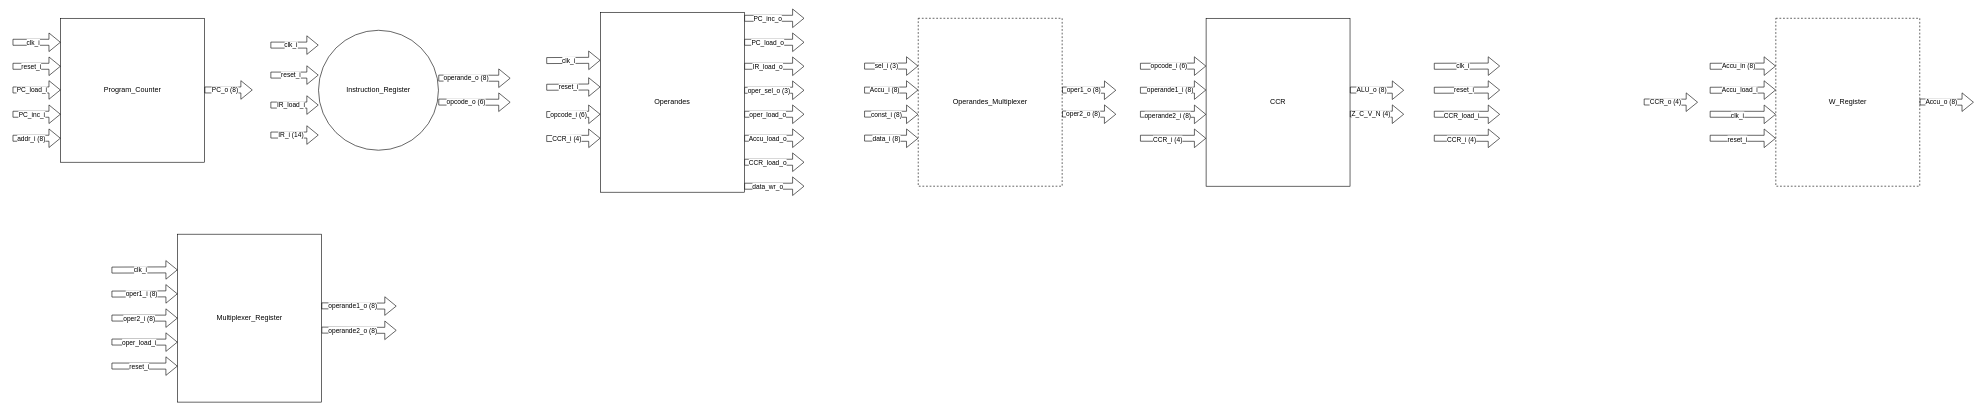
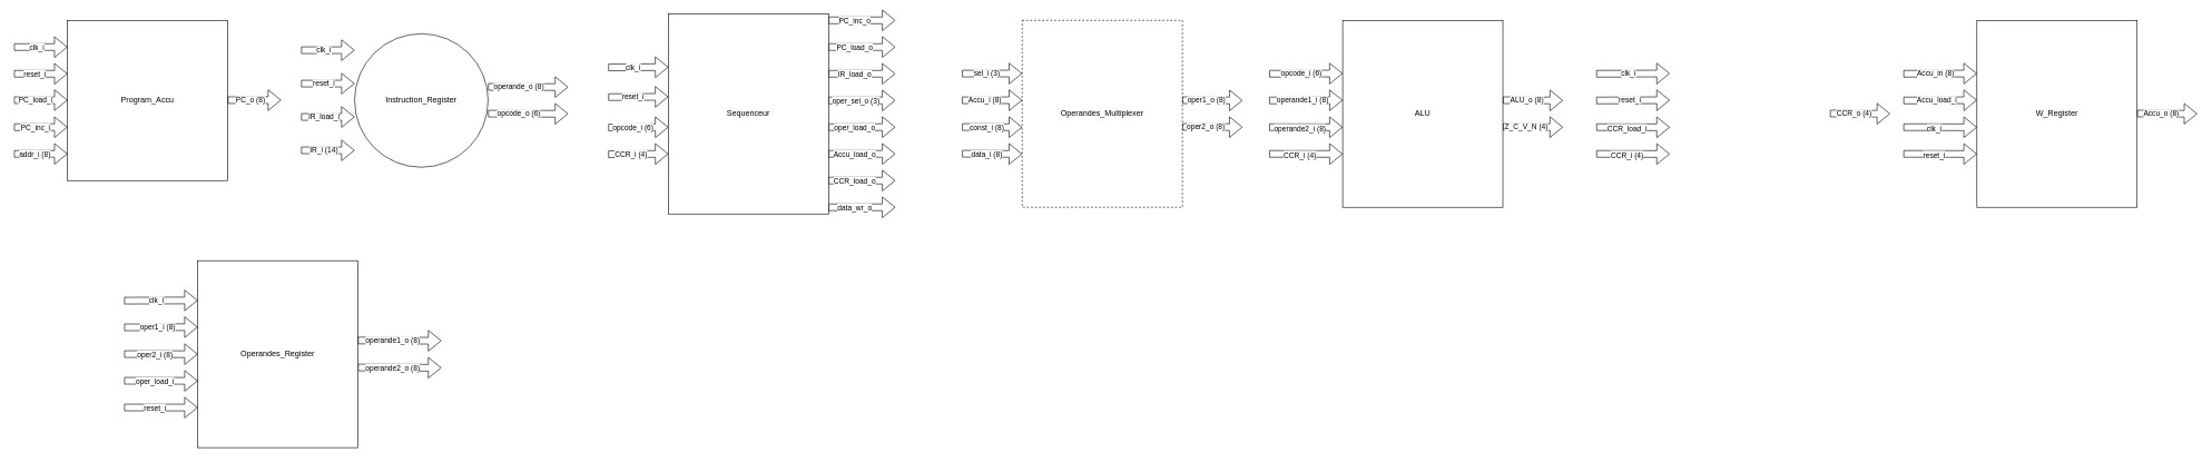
- <mxCell id="3" value="Program_Counter" style="whiteSpace=wrap;html=1;aspect=fixed;" parent="2" vertex="1"><mxGeometry x="80" width="240" height="240" as="geometry" /></mxCell>
+ <mxCell id="3" value="Program_Accu" style="whiteSpace=wrap;html=1;aspect=fixed;" parent="2" vertex="1"><mxGeometry x="80" width="240" height="240" as="geometry" /></mxCell>
- <mxCell id="53" value="Operandes" style="rounded=0;whiteSpace=wrap;html=1;" parent="30" vertex="1"><mxGeometry x="90" width="240" height="300" as="geometry" /></mxCell>
+ <mxCell id="53" value="Sequenceur" style="rounded=0;whiteSpace=wrap;html=1;" parent="30" vertex="1"><mxGeometry x="90" width="240" height="300" as="geometry" /></mxCell>
- <mxCell id="71" value="CCR" style="rounded=0;whiteSpace=wrap;html=1;container=0;" vertex="1" parent="70"><mxGeometry x="110" width="240" height="280" as="geometry" /></mxCell>
+ <mxCell id="71" value="ALU" style="rounded=0;whiteSpace=wrap;html=1;container=0;" vertex="1" parent="70"><mxGeometry x="110" width="240" height="280" as="geometry" /></mxCell>
- <mxCell id="96" value="W_Register" style="rounded=0;whiteSpace=wrap;html=1;container=0;dashed=1;" vertex="1" parent="95"><mxGeometry x="110" width="240" height="280" as="geometry" /></mxCell>
+ <mxCell id="96" value="W_Register" style="rounded=0;whiteSpace=wrap;html=1;container=0;" vertex="1" parent="95"><mxGeometry x="110" width="240" height="280" as="geometry" /></mxCell>
- <mxCell id="110" value="Multiplexer_Register" style="rounded=0;whiteSpace=wrap;html=1;container=0;" vertex="1" parent="107"><mxGeometry x="110" width="240" height="280" as="geometry" /></mxCell>
+ <mxCell id="110" value="Operandes_Register" style="rounded=0;whiteSpace=wrap;html=1;container=0;" vertex="1" parent="107"><mxGeometry x="110" width="240" height="280" as="geometry" /></mxCell>
